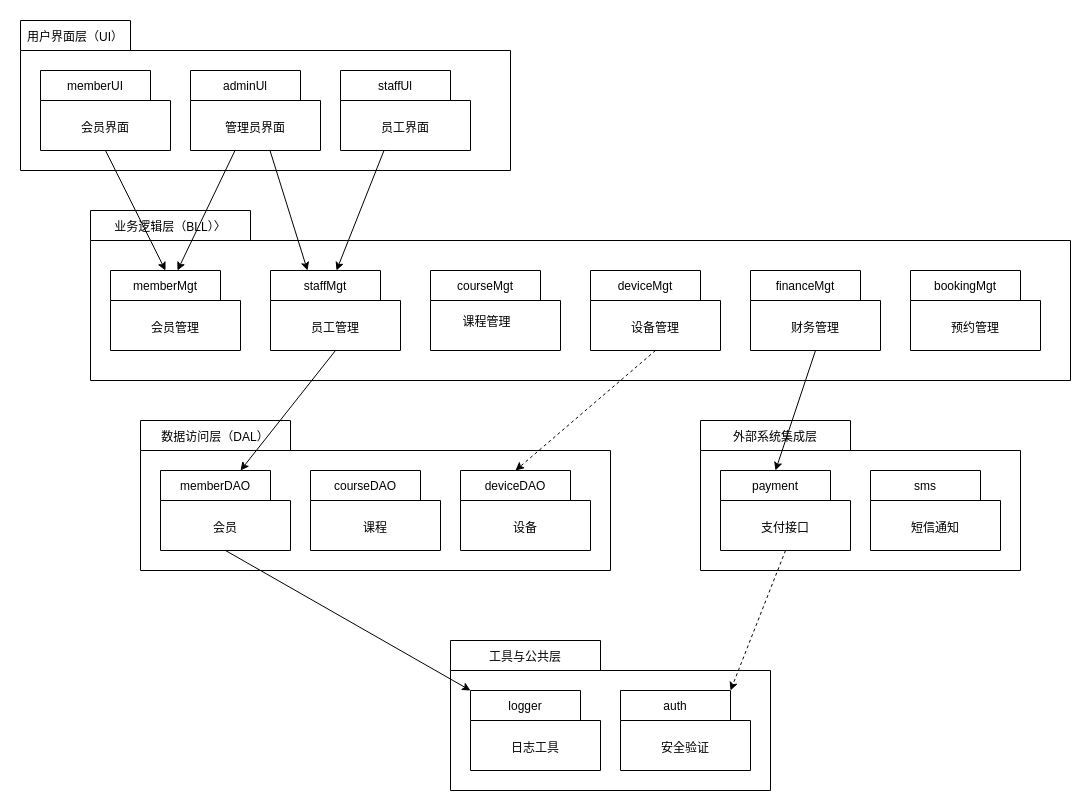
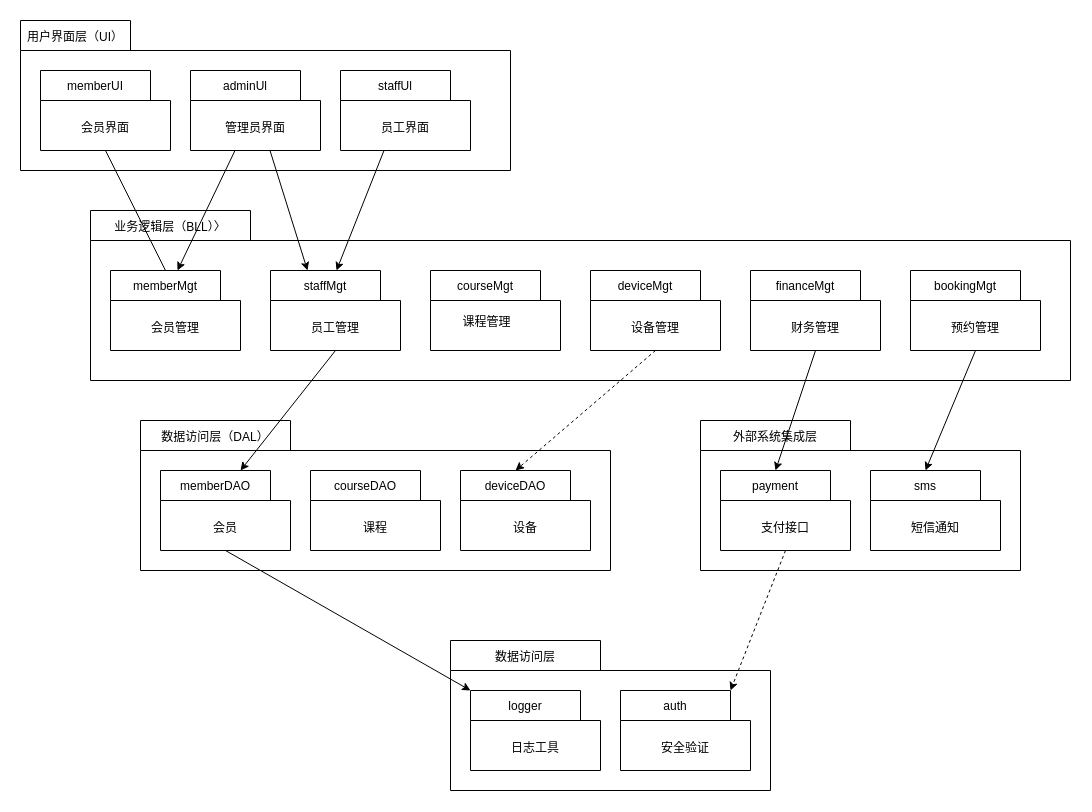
- <mxCell id="40" style="rounded=0;orthogonalLoop=1;jettySize=auto;html=1;exitX=0.5;exitY=1;exitDx=0;exitDy=0;exitPerimeter=0;entryX=0;entryY=0;entryDx=55;entryDy=0;entryPerimeter=0;" edge="1" parent="1" source="5" target="11"><mxGeometry relative="1" as="geometry" /></mxCell>
+ <mxCell id="40" style="rounded=0;orthogonalLoop=1;jettySize=auto;html=1;exitX=0.5;exitY=1;exitDx=0;exitDy=0;exitPerimeter=0;entryX=0;entryY=0;entryDx=55;entryDy=0;entryPerimeter=0;endArrow=none;" edge="1" parent="1" source="5" target="11"><mxGeometry relative="1" as="geometry" /></mxCell>
+ <mxCell id="47" style="rounded=0;orthogonalLoop=1;jettySize=auto;html=1;exitX=0.5;exitY=1;exitDx=0;exitDy=0;exitPerimeter=0;entryX=0;entryY=0;entryDx=55;entryDy=0;entryPerimeter=0;" edge="1" parent="1" source="21" target="33"><mxGeometry relative="1" as="geometry" /></mxCell>
- <mxCell id="35" value="&lt;p style=&quot;margin: 0px; font-style: normal; font-variant-caps: normal; font-weight: normal; font-stretch: normal; line-height: normal; font-size-adjust: none; font-kerning: auto; font-variant-alternates: normal; font-variant-ligatures: normal; font-variant-numeric: normal; font-variant-east-asian: normal; font-variant-position: normal; font-variant-emoji: normal; font-feature-settings: normal; font-optical-sizing: auto; font-variation-settings: normal;&quot;&gt;工具与公共层&lt;/p&gt;" style="shape=folder;fontStyle=1;tabWidth=150;tabHeight=30;tabPosition=left;html=1;boundedLbl=1;labelInHeader=1;container=1;collapsible=0;recursiveResize=0;whiteSpace=wrap;" vertex="1" parent="1"><mxGeometry x="450" y="640" width="320" height="150" as="geometry" /></mxCell>
+ <mxCell id="35" value="&lt;p style=&quot;margin: 0px; font-style: normal; font-variant-caps: normal; font-weight: normal; font-stretch: normal; line-height: normal; font-size-adjust: none; font-kerning: auto; font-variant-alternates: normal; font-variant-ligatures: normal; font-variant-numeric: normal; font-variant-east-asian: normal; font-variant-position: normal; font-variant-emoji: normal; font-feature-settings: normal; font-optical-sizing: auto; font-variation-settings: normal;&quot;&gt;数据访问层&lt;/p&gt;" style="shape=folder;fontStyle=1;tabWidth=150;tabHeight=30;tabPosition=left;html=1;boundedLbl=1;labelInHeader=1;container=1;collapsible=0;recursiveResize=0;whiteSpace=wrap;" vertex="1" parent="1"><mxGeometry x="450" y="640" width="320" height="150" as="geometry" /></mxCell>
